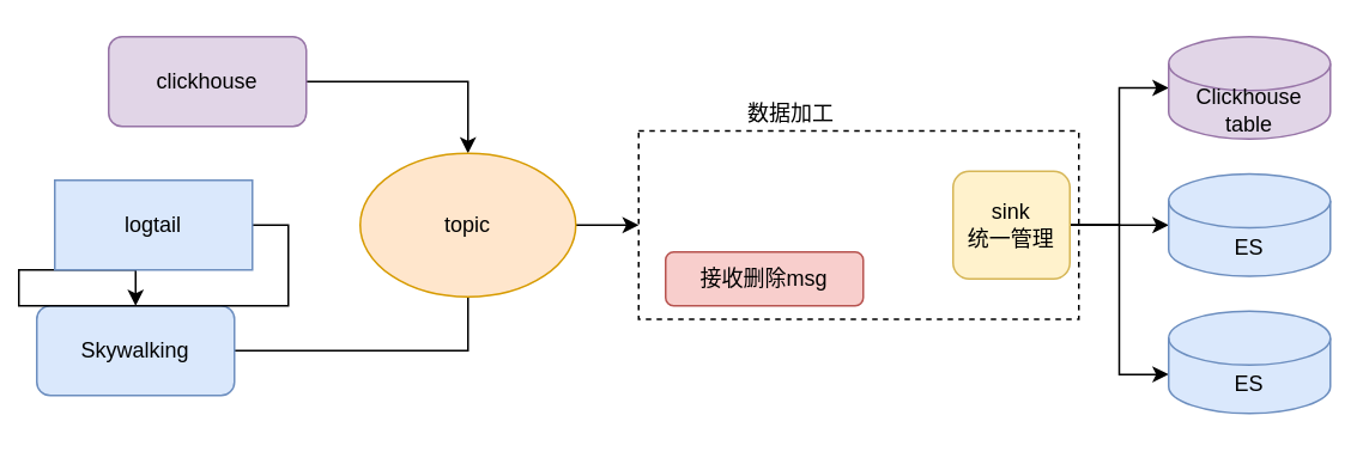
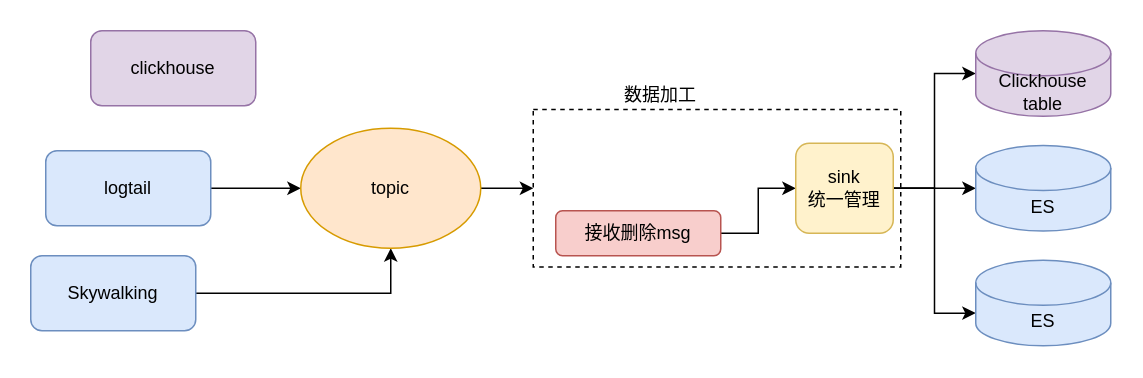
- <mxCell id="2" style="edgeStyle=orthogonalEdgeStyle;rounded=0;orthogonalLoop=1;jettySize=auto;html=1;" edge="1" parent="1" source="3" target="9"><mxGeometry relative="1" as="geometry" /></mxCell>
- <mxCell id="7" value="logtail" style="whiteSpace=wrap;html=1;fillColor=#dae8fc;strokeColor=#6c8ebf;rounded=0;" vertex="1" parent="1"><mxGeometry x="30" y="100" width="110" height="50" as="geometry" /></mxCell>
+ <mxCell id="7" value="logtail" style="rounded=1;whiteSpace=wrap;html=1;fillColor=#dae8fc;strokeColor=#6c8ebf;" vertex="1" parent="1"><mxGeometry x="30" y="100" width="110" height="50" as="geometry" /></mxCell>
+ <mxCell id="12" style="edgeStyle=orthogonalEdgeStyle;rounded=0;orthogonalLoop=1;jettySize=auto;html=1;exitX=1;exitY=0.5;exitDx=0;exitDy=0;entryX=0;entryY=0.5;entryDx=0;entryDy=0;" edge="1" parent="1" source="13" target="17"><mxGeometry relative="1" as="geometry" /></mxCell>
- <mxCell id="4" style="edgeStyle=orthogonalEdgeStyle;rounded=0;orthogonalLoop=1;jettySize=auto;html=1;exitX=1;exitY=0.5;exitDx=0;exitDy=0;entryX=0.5;entryY=1;entryDx=0;entryDy=0;endArrow=none;" edge="1" parent="1" source="5" target="9"><mxGeometry relative="1" as="geometry" /></mxCell>
+ <mxCell id="4" style="edgeStyle=orthogonalEdgeStyle;rounded=0;orthogonalLoop=1;jettySize=auto;html=1;exitX=1;exitY=0.5;exitDx=0;exitDy=0;entryX=0.5;entryY=1;entryDx=0;entryDy=0;" edge="1" parent="1" source="5" target="9"><mxGeometry relative="1" as="geometry" /></mxCell>
- <mxCell id="6" style="edgeStyle=orthogonalEdgeStyle;rounded=0;orthogonalLoop=1;jettySize=auto;html=1;exitX=1;exitY=0.5;exitDx=0;exitDy=0;" edge="1" parent="1" source="7" target="5"><mxGeometry relative="1" as="geometry" /></mxCell>
+ <mxCell id="6" style="edgeStyle=orthogonalEdgeStyle;rounded=0;orthogonalLoop=1;jettySize=auto;html=1;exitX=1;exitY=0.5;exitDx=0;exitDy=0;entryX=0;entryY=0.5;entryDx=0;entryDy=0;" edge="1" parent="1" source="7" target="9"><mxGeometry relative="1" as="geometry" /></mxCell>
